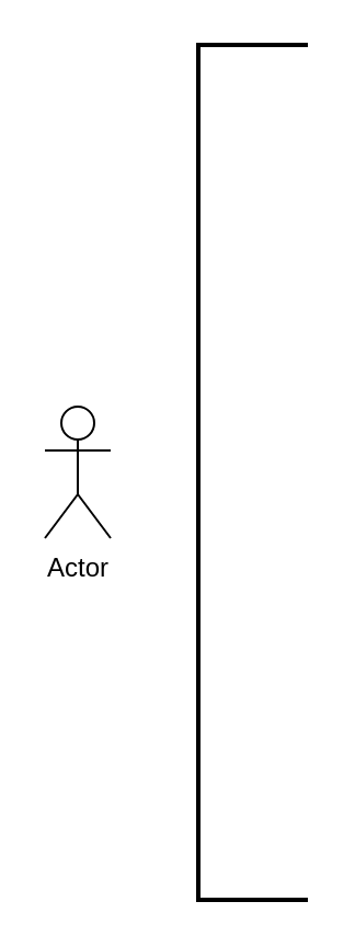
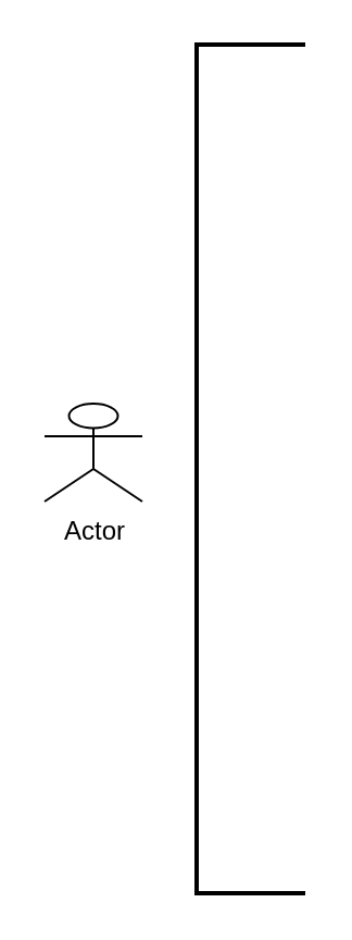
- <mxCell id="2" value="Actor" style="shape=umlActor;verticalLabelPosition=bottom;verticalAlign=top;html=1;outlineConnect=0;" vertex="1" parent="1"><mxGeometry x="20" y="185" width="30" height="60" as="geometry" /></mxCell>
+ <mxCell id="2" value="Actor" style="shape=umlActor;verticalLabelPosition=bottom;verticalAlign=top;html=1;outlineConnect=0;" vertex="1" parent="1"><mxGeometry x="20" y="185" width="45" height="45" as="geometry" /></mxCell>
